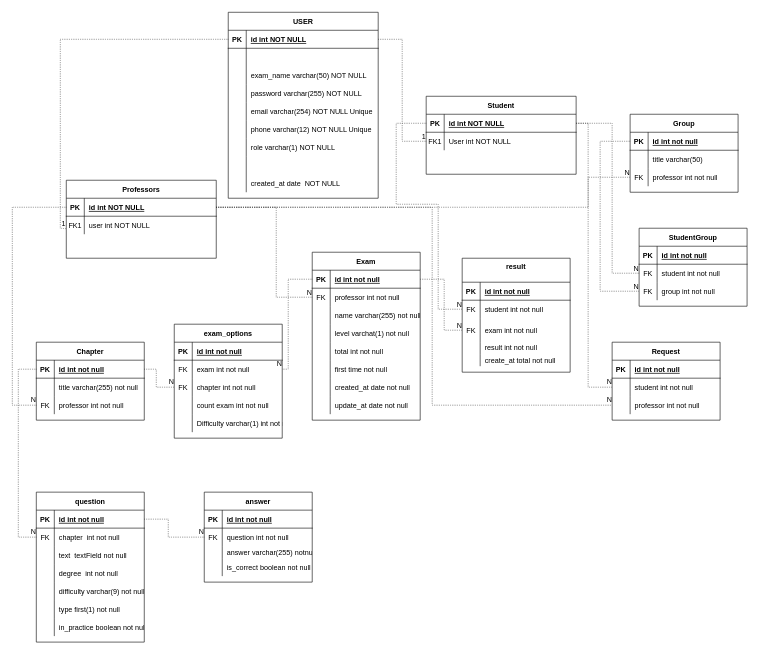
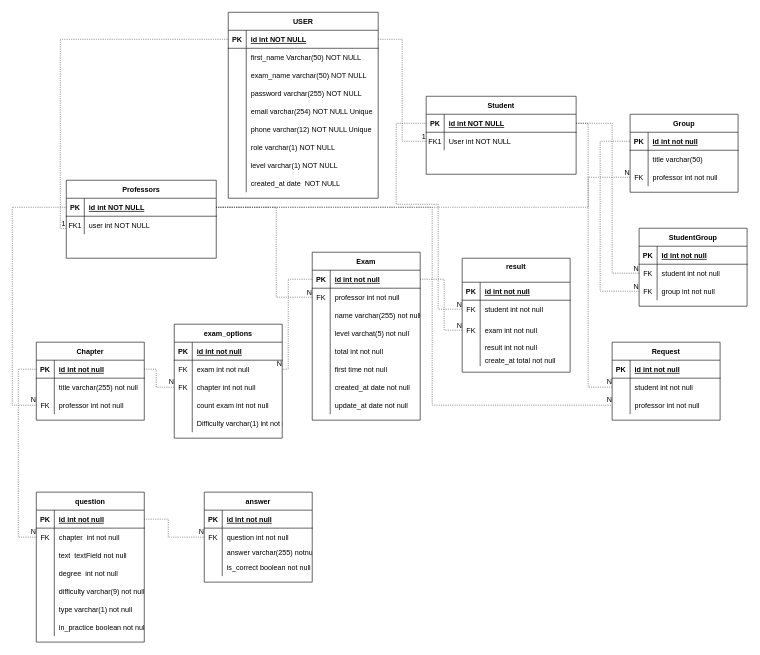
+ <mxCell id="26" value="first_name Varchar(50) NOT NULL" style="shape=partialRectangle;overflow=hidden;connectable=0;fillColor=none;top=0;left=0;bottom=0;right=0;align=left;spacingLeft=6;" parent="24" vertex="1"><mxGeometry x="30" width="220" height="30" as="geometry"><mxRectangle width="220" height="30" as="alternateBounds" /></mxGeometry></mxCell>
+ <mxCell id="44" value="level varchar(1) NOT NULL" style="shape=partialRectangle;overflow=hidden;connectable=0;fillColor=none;top=0;left=0;bottom=0;right=0;align=left;spacingLeft=6;" parent="42" vertex="1"><mxGeometry x="30" width="220" height="30" as="geometry"><mxRectangle width="220" height="30" as="alternateBounds" /></mxGeometry></mxCell>
- <mxCell id="64" value="level varchat(1) not null" style="shape=partialRectangle;connectable=0;fillColor=none;top=0;left=0;bottom=0;right=0;align=left;spacingLeft=6;overflow=hidden;fontFamily=Helvetica;fontSize=12;fontColor=default;strokeColor=default;" parent="62" vertex="1"><mxGeometry x="30" width="150" height="30" as="geometry"><mxRectangle width="150" height="30" as="alternateBounds" /></mxGeometry></mxCell>
+ <mxCell id="64" value="level varchat(5) not null" style="shape=partialRectangle;connectable=0;fillColor=none;top=0;left=0;bottom=0;right=0;align=left;spacingLeft=6;overflow=hidden;fontFamily=Helvetica;fontSize=12;fontColor=default;strokeColor=default;" parent="62" vertex="1"><mxGeometry x="30" width="150" height="30" as="geometry"><mxRectangle width="150" height="30" as="alternateBounds" /></mxGeometry></mxCell>
- <mxCell id="129" value="type first(1) not null" style="shape=partialRectangle;connectable=0;fillColor=none;top=0;left=0;bottom=0;right=0;align=left;spacingLeft=6;overflow=hidden;fontFamily=Helvetica;fontSize=12;fontColor=default;strokeColor=default;" parent="127" vertex="1"><mxGeometry x="30" width="150" height="30" as="geometry"><mxRectangle width="150" height="30" as="alternateBounds" /></mxGeometry></mxCell>
+ <mxCell id="129" value="type varchar(1) not null" style="shape=partialRectangle;connectable=0;fillColor=none;top=0;left=0;bottom=0;right=0;align=left;spacingLeft=6;overflow=hidden;fontFamily=Helvetica;fontSize=12;fontColor=default;strokeColor=default;" parent="127" vertex="1"><mxGeometry x="30" width="150" height="30" as="geometry"><mxRectangle width="150" height="30" as="alternateBounds" /></mxGeometry></mxCell>
